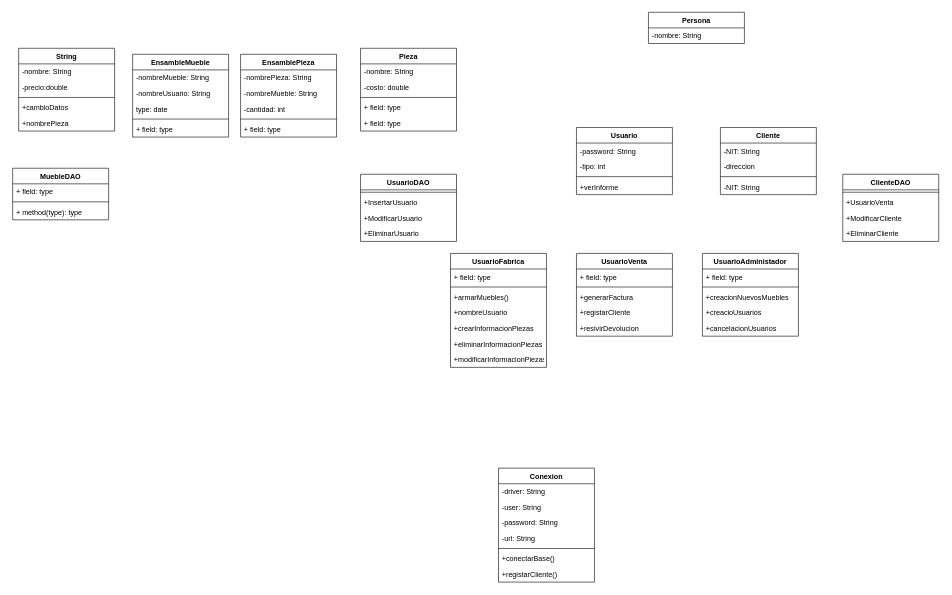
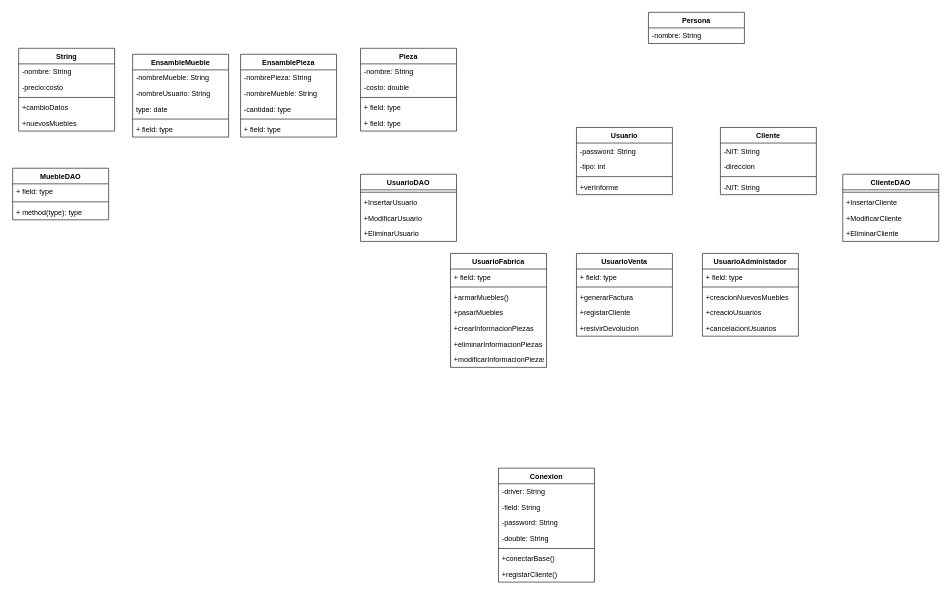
- <mxCell id="64" value="-precio:double" style="text;strokeColor=none;fillColor=none;align=left;verticalAlign=top;spacingLeft=4;spacingRight=4;overflow=hidden;rotatable=0;points=[[0,0.5],[1,0.5]];portConstraint=eastwest;" parent="62" vertex="1"><mxGeometry y="52" width="160" height="26" as="geometry" /></mxCell>
+ <mxCell id="64" value="-precio:costo" style="text;strokeColor=none;fillColor=none;align=left;verticalAlign=top;spacingLeft=4;spacingRight=4;overflow=hidden;rotatable=0;points=[[0,0.5],[1,0.5]];portConstraint=eastwest;" parent="62" vertex="1"><mxGeometry y="52" width="160" height="26" as="geometry" /></mxCell>
- <mxCell id="53" value="-cantidad: int" style="text;strokeColor=none;fillColor=none;align=left;verticalAlign=top;spacingLeft=4;spacingRight=4;overflow=hidden;rotatable=0;points=[[0,0.5],[1,0.5]];portConstraint=eastwest;" parent="50" vertex="1"><mxGeometry y="78" width="160" height="26" as="geometry" /></mxCell>
+ <mxCell id="53" value="-cantidad: type" style="text;strokeColor=none;fillColor=none;align=left;verticalAlign=top;spacingLeft=4;spacingRight=4;overflow=hidden;rotatable=0;points=[[0,0.5],[1,0.5]];portConstraint=eastwest;" parent="50" vertex="1"><mxGeometry y="78" width="160" height="26" as="geometry" /></mxCell>
- <mxCell id="67" value="+nombrePieza" style="text;strokeColor=none;fillColor=none;align=left;verticalAlign=top;spacingLeft=4;spacingRight=4;overflow=hidden;rotatable=0;points=[[0,0.5],[1,0.5]];portConstraint=eastwest;" parent="62" vertex="1"><mxGeometry y="112" width="160" height="26" as="geometry" /></mxCell>
+ <mxCell id="67" value="+nuevosMuebles" style="text;strokeColor=none;fillColor=none;align=left;verticalAlign=top;spacingLeft=4;spacingRight=4;overflow=hidden;rotatable=0;points=[[0,0.5],[1,0.5]];portConstraint=eastwest;" parent="62" vertex="1"><mxGeometry y="112" width="160" height="26" as="geometry" /></mxCell>
- <mxCell id="41" value="+UsuarioVenta" style="text;strokeColor=none;fillColor=none;align=left;verticalAlign=top;spacingLeft=4;spacingRight=4;overflow=hidden;rotatable=0;points=[[0,0.5],[1,0.5]];portConstraint=eastwest;" parent="39" vertex="1"><mxGeometry y="34" width="160" height="26" as="geometry" /></mxCell>
+ <mxCell id="41" value="+InsertarCliente" style="text;strokeColor=none;fillColor=none;align=left;verticalAlign=top;spacingLeft=4;spacingRight=4;overflow=hidden;rotatable=0;points=[[0,0.5],[1,0.5]];portConstraint=eastwest;" parent="39" vertex="1"><mxGeometry y="34" width="160" height="26" as="geometry" /></mxCell>
- <mxCell id="6" value="+nombreUsuario" style="text;strokeColor=none;fillColor=none;align=left;verticalAlign=top;spacingLeft=4;spacingRight=4;overflow=hidden;rotatable=0;points=[[0,0.5],[1,0.5]];portConstraint=eastwest;" parent="2" vertex="1"><mxGeometry y="86" width="160" height="26" as="geometry" /></mxCell>
+ <mxCell id="6" value="+pasarMuebles" style="text;strokeColor=none;fillColor=none;align=left;verticalAlign=top;spacingLeft=4;spacingRight=4;overflow=hidden;rotatable=0;points=[[0,0.5],[1,0.5]];portConstraint=eastwest;" parent="2" vertex="1"><mxGeometry y="86" width="160" height="26" as="geometry" /></mxCell>
- <mxCell id="74" value="-user: String" style="text;strokeColor=none;fillColor=none;align=left;verticalAlign=top;spacingLeft=4;spacingRight=4;overflow=hidden;rotatable=0;points=[[0,0.5],[1,0.5]];portConstraint=eastwest;" parent="72" vertex="1"><mxGeometry y="52" width="160" height="26" as="geometry" /></mxCell>
+ <mxCell id="74" value="-field: String" style="text;strokeColor=none;fillColor=none;align=left;verticalAlign=top;spacingLeft=4;spacingRight=4;overflow=hidden;rotatable=0;points=[[0,0.5],[1,0.5]];portConstraint=eastwest;" parent="72" vertex="1"><mxGeometry y="52" width="160" height="26" as="geometry" /></mxCell>
- <mxCell id="76" value="-url: String" style="text;strokeColor=none;fillColor=none;align=left;verticalAlign=top;spacingLeft=4;spacingRight=4;overflow=hidden;rotatable=0;points=[[0,0.5],[1,0.5]];portConstraint=eastwest;" parent="72" vertex="1"><mxGeometry y="104" width="160" height="26" as="geometry" /></mxCell>
+ <mxCell id="76" value="-double: String" style="text;strokeColor=none;fillColor=none;align=left;verticalAlign=top;spacingLeft=4;spacingRight=4;overflow=hidden;rotatable=0;points=[[0,0.5],[1,0.5]];portConstraint=eastwest;" parent="72" vertex="1"><mxGeometry y="104" width="160" height="26" as="geometry" /></mxCell>
